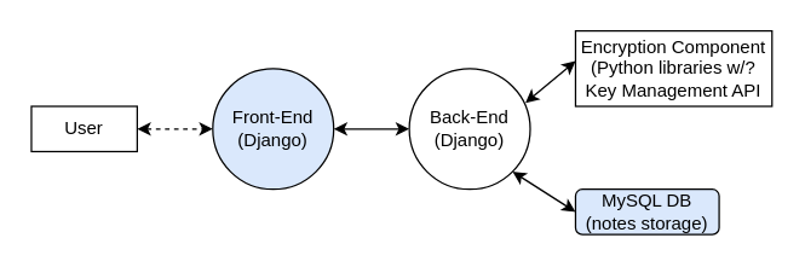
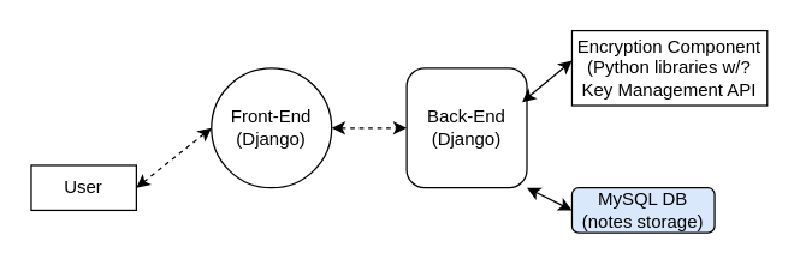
- <mxCell id="2" value="User" style="rounded=0;whiteSpace=wrap;html=1;" vertex="1" parent="1"><mxGeometry x="20" y="70" width="70" height="30" as="geometry" /></mxCell>
+ <mxCell id="2" value="User" style="rounded=0;whiteSpace=wrap;html=1;" vertex="1" parent="1"><mxGeometry x="20" y="110" width="70" height="30" as="geometry" /></mxCell>
- <mxCell id="3" value="Front-End&lt;div&gt;(Django)&lt;/div&gt;" style="ellipse;whiteSpace=wrap;html=1;aspect=fixed;fillColor=#dae8fc;" vertex="1" parent="1"><mxGeometry x="140" y="45" width="80" height="80" as="geometry" /></mxCell>
+ <mxCell id="3" value="Front-End&lt;div&gt;(Django)&lt;/div&gt;" style="ellipse;whiteSpace=wrap;html=1;aspect=fixed;" vertex="1" parent="1"><mxGeometry x="140" y="45" width="80" height="80" as="geometry" /></mxCell>
- <mxCell id="6" value="" style="endArrow=classic;startArrow=classic;html=1;rounded=0;entryX=0;entryY=0.5;entryDx=0;entryDy=0;exitX=1;exitY=0.5;exitDx=0;exitDy=0;" edge="1" parent="1" source="3" target="5"><mxGeometry width="50" height="50" relative="1" as="geometry"><mxPoint x="230" y="110" as="sourcePoint" /><mxPoint x="280" y="60" as="targetPoint" /></mxGeometry></mxCell>
+ <mxCell id="6" value="" style="endArrow=classic;startArrow=classic;html=1;rounded=0;entryX=0;entryY=0.5;entryDx=0;entryDy=0;exitX=1;exitY=0.5;exitDx=0;exitDy=0;dashed=1;" edge="1" parent="1" source="3" target="5"><mxGeometry width="50" height="50" relative="1" as="geometry"><mxPoint x="230" y="110" as="sourcePoint" /><mxPoint x="280" y="60" as="targetPoint" /></mxGeometry></mxCell>
- <mxCell id="5" value="Back-End&lt;div&gt;(Django)&lt;/div&gt;" style="ellipse;whiteSpace=wrap;html=1;aspect=fixed;" vertex="1" parent="1"><mxGeometry x="270" y="45" width="80" height="80" as="geometry" /></mxCell>
+ <mxCell id="5" value="Back-End&lt;div&gt;(Django)&lt;/div&gt;" style="whiteSpace=wrap;html=1;aspect=fixed;rounded=1;" vertex="1" parent="1"><mxGeometry x="270" y="45" width="80" height="80" as="geometry" /></mxCell>
